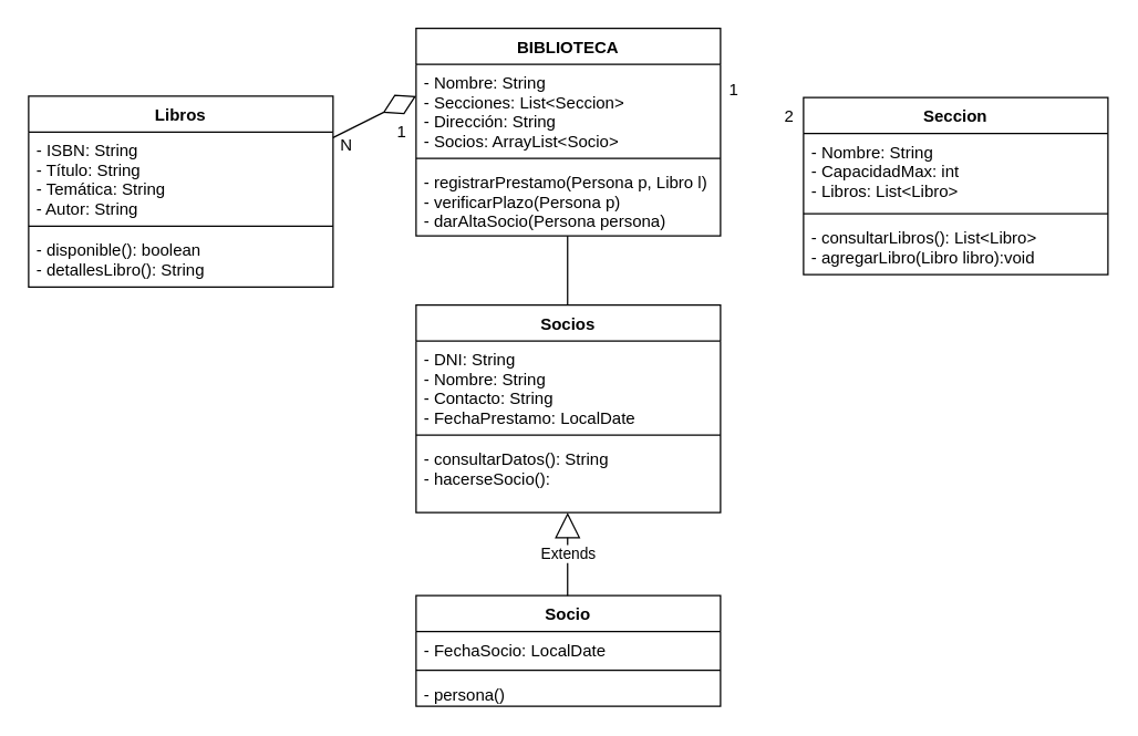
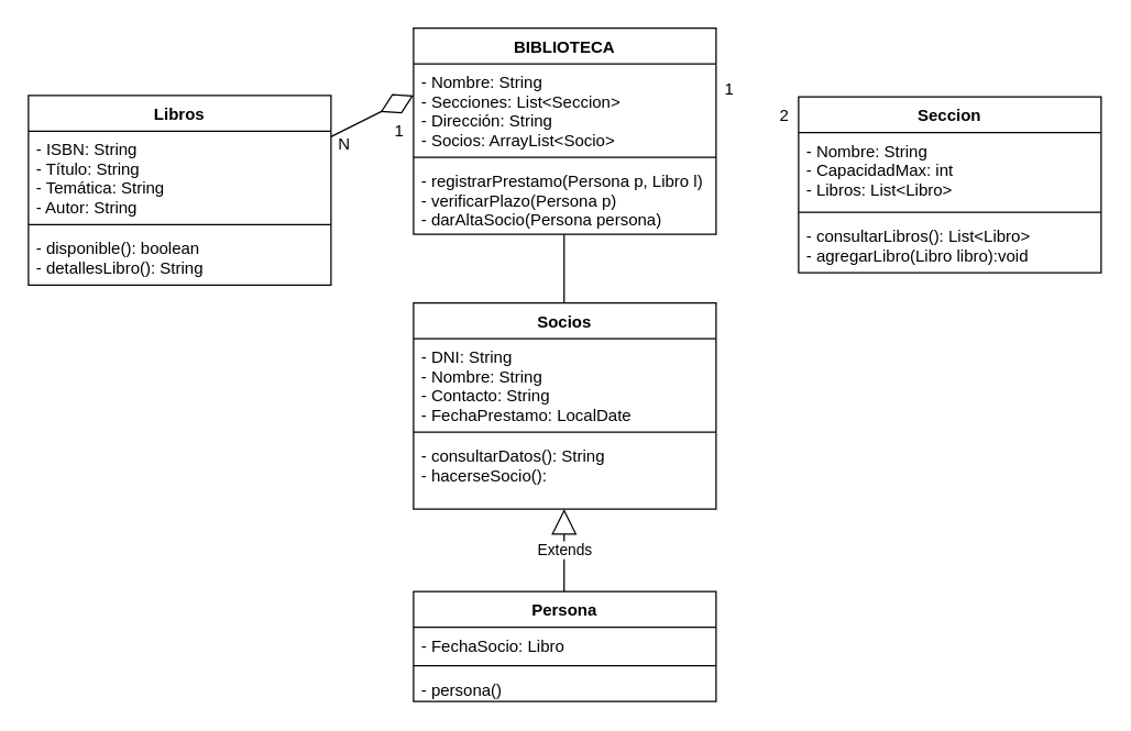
- <mxCell id="21" value="Socio" style="swimlane;fontStyle=1;align=center;verticalAlign=top;childLayout=stackLayout;horizontal=1;startSize=26;horizontalStack=0;resizeParent=1;resizeParentMax=0;resizeLast=0;collapsible=1;marginBottom=0;strokeWidth=1;" parent="1" vertex="1"><mxGeometry x="300" y="430" width="220" height="80" as="geometry" /></mxCell>
+ <mxCell id="21" value="Persona" style="swimlane;fontStyle=1;align=center;verticalAlign=top;childLayout=stackLayout;horizontal=1;startSize=26;horizontalStack=0;resizeParent=1;resizeParentMax=0;resizeLast=0;collapsible=1;marginBottom=0;strokeWidth=1;" parent="1" vertex="1"><mxGeometry x="300" y="430" width="220" height="80" as="geometry" /></mxCell>
- <mxCell id="22" value="- FechaSocio: LocalDate&#10;" style="text;strokeColor=none;fillColor=none;align=left;verticalAlign=top;spacingLeft=4;spacingRight=4;overflow=hidden;rotatable=0;points=[[0,0.5],[1,0.5]];portConstraint=eastwest;strokeWidth=1;" parent="21" vertex="1"><mxGeometry y="26" width="220" height="24" as="geometry" /></mxCell>
+ <mxCell id="22" value="- FechaSocio: Libro&#10;" style="text;strokeColor=none;fillColor=none;align=left;verticalAlign=top;spacingLeft=4;spacingRight=4;overflow=hidden;rotatable=0;points=[[0,0.5],[1,0.5]];portConstraint=eastwest;strokeWidth=1;" parent="21" vertex="1"><mxGeometry y="26" width="220" height="24" as="geometry" /></mxCell>
